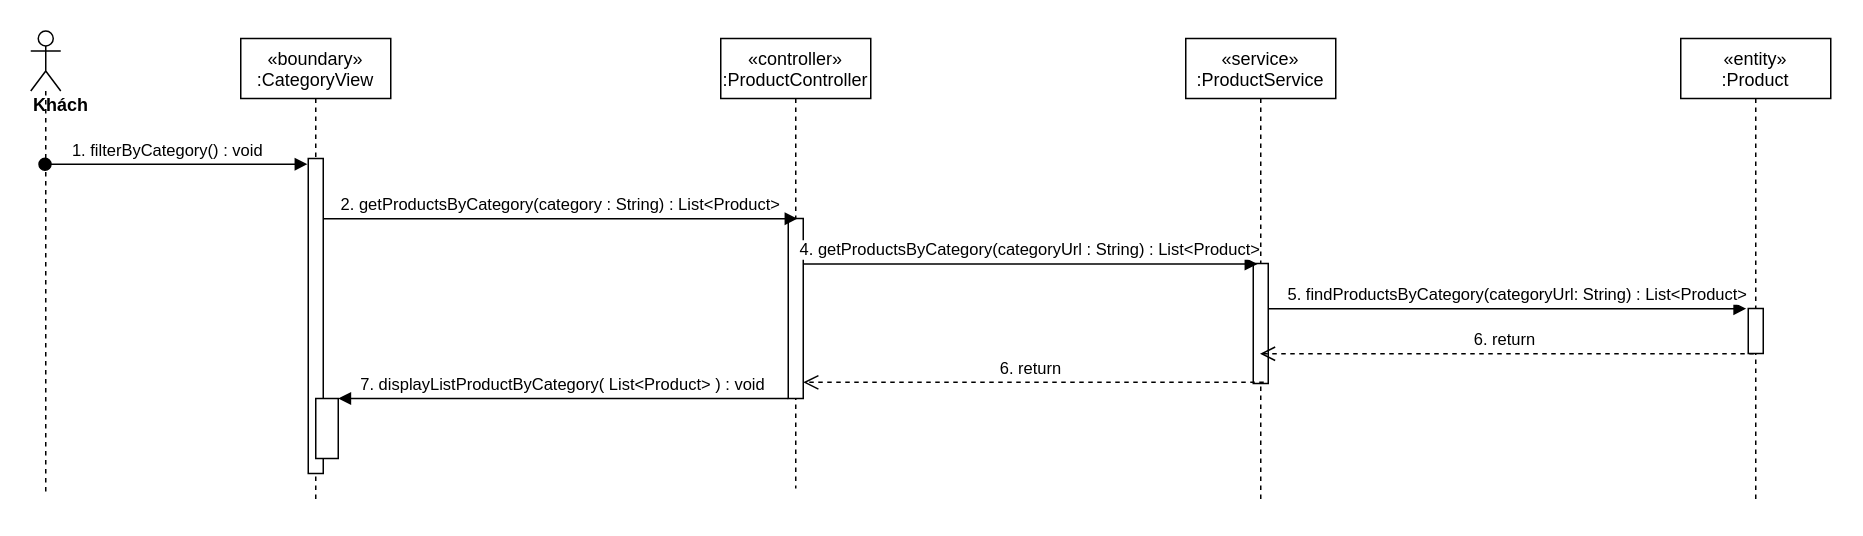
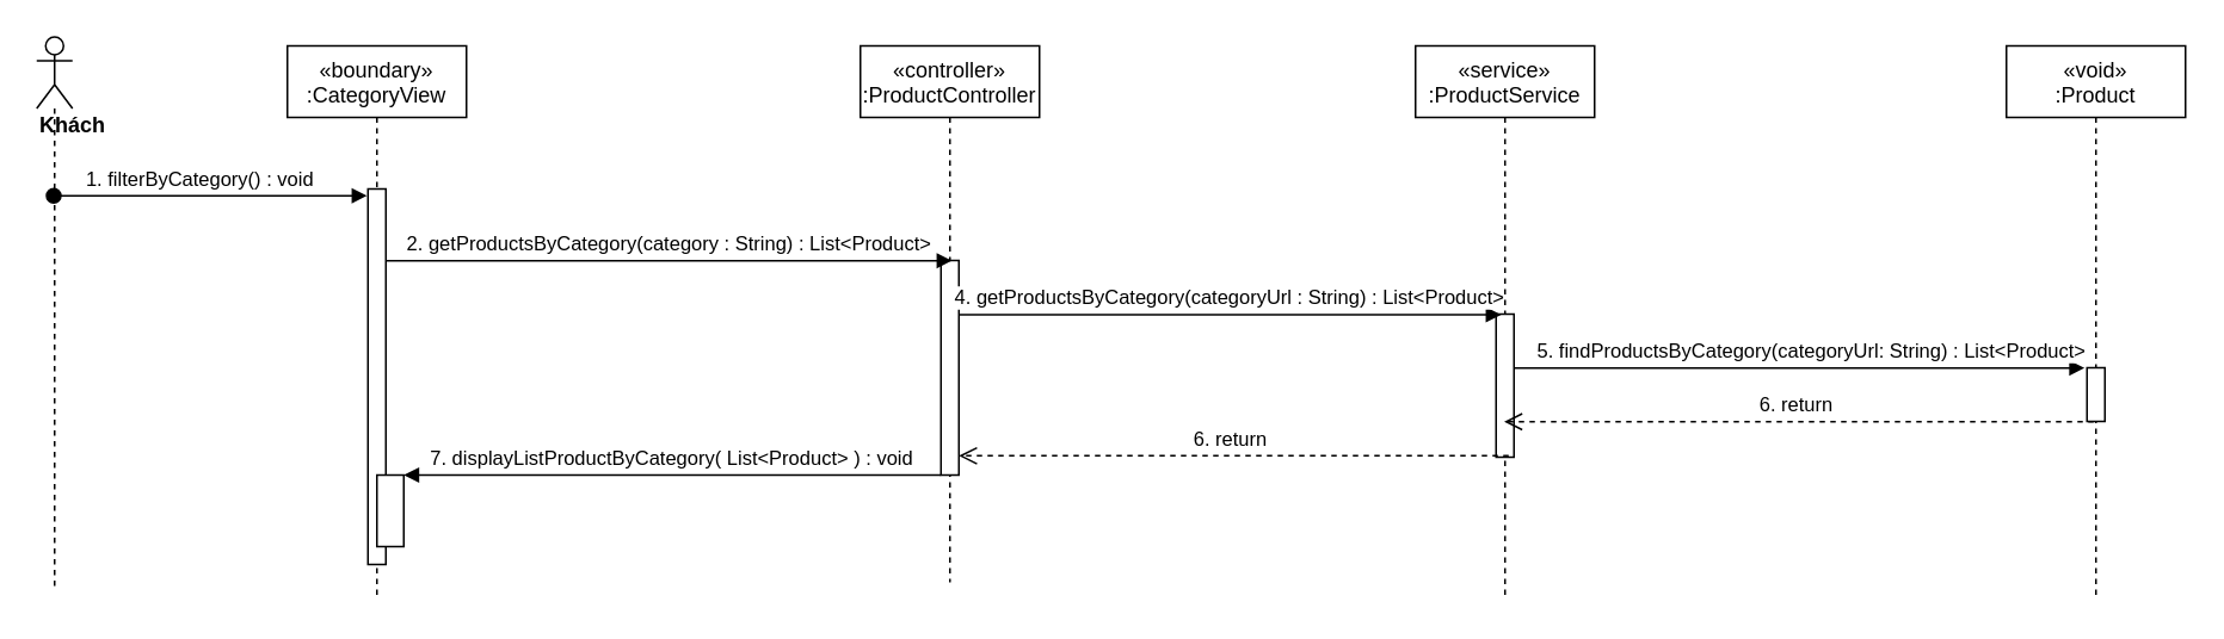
- <mxCell id="13" value="«entity»&#10;:Product" style="shape=umlLifeline;perimeter=lifelinePerimeter;container=1;collapsible=0;recursiveResize=0;rounded=0;shadow=0;strokeWidth=1;" parent="1" vertex="1"><mxGeometry x="1120" y="25" width="100" height="310" as="geometry" /></mxCell>
+ <mxCell id="13" value="«void»&#10;:Product" style="shape=umlLifeline;perimeter=lifelinePerimeter;container=1;collapsible=0;recursiveResize=0;rounded=0;shadow=0;strokeWidth=1;" parent="1" vertex="1"><mxGeometry x="1120" y="25" width="100" height="310" as="geometry" /></mxCell>
